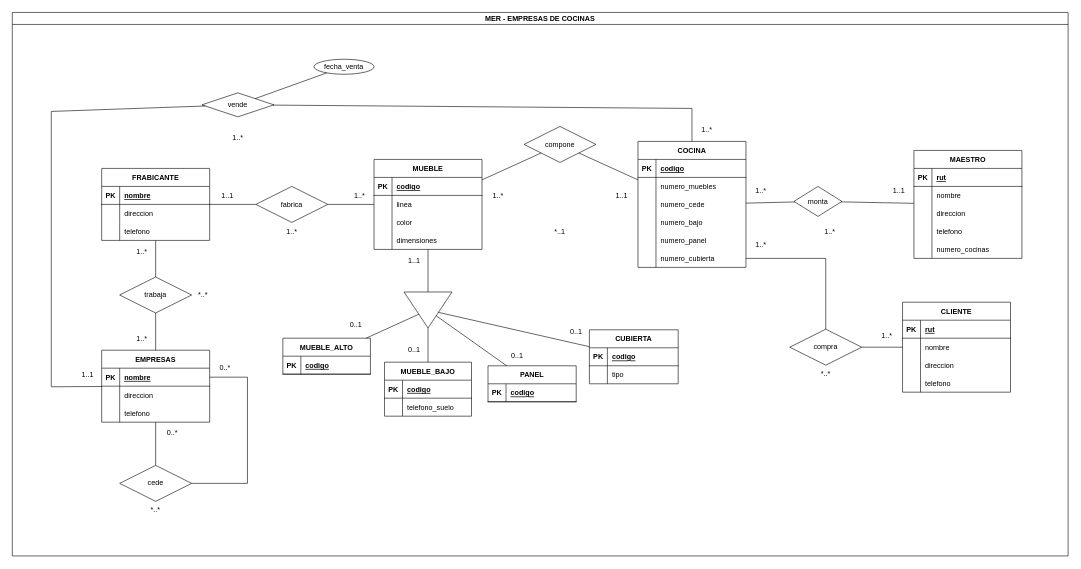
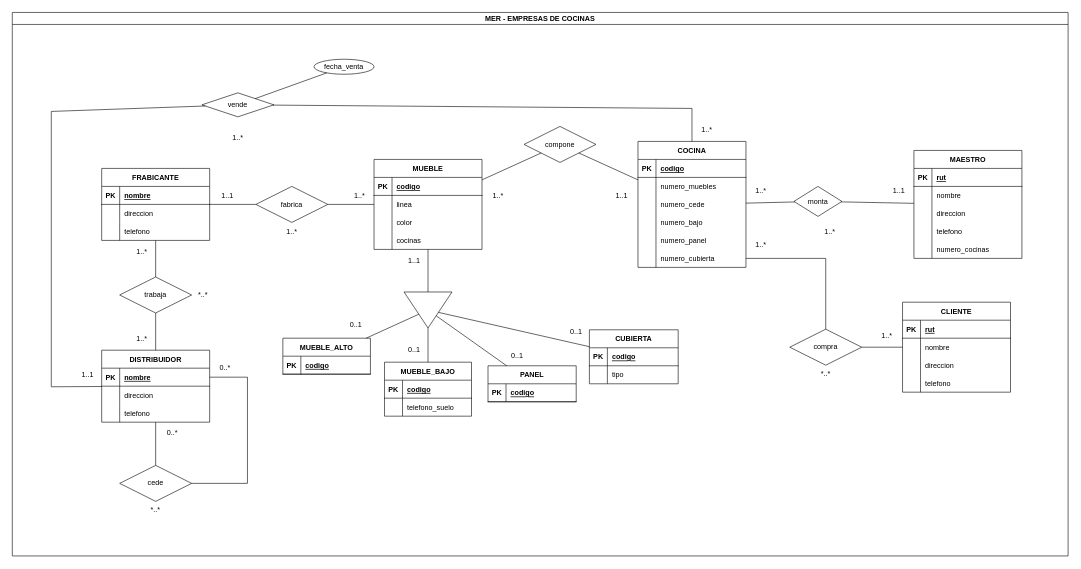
- <mxCell id="76" value="*..1" style="text;html=1;strokeColor=none;fillColor=none;align=center;verticalAlign=middle;whiteSpace=wrap;rounded=0;" vertex="1" parent="2"><mxGeometry x="883" y="350" width="60" height="30" as="geometry" /></mxCell>
- <mxCell id="15" value="dimensiones" style="shape=partialRectangle;connectable=0;fillColor=none;top=0;left=0;bottom=0;right=0;align=left;spacingLeft=6;overflow=hidden;" vertex="1" parent="13"><mxGeometry x="30" width="150" height="30" as="geometry"><mxRectangle width="150" height="30" as="alternateBounds" /></mxGeometry></mxCell>
+ <mxCell id="15" value="cocinas" style="shape=partialRectangle;connectable=0;fillColor=none;top=0;left=0;bottom=0;right=0;align=left;spacingLeft=6;overflow=hidden;" vertex="1" parent="13"><mxGeometry x="30" width="150" height="30" as="geometry"><mxRectangle width="150" height="30" as="alternateBounds" /></mxGeometry></mxCell>
- <mxCell id="32" value="EMPRESAS" style="shape=table;startSize=30;container=1;collapsible=1;childLayout=tableLayout;fixedRows=1;rowLines=0;fontStyle=1;align=center;resizeLast=1;" vertex="1" parent="2"><mxGeometry x="149" y="563" width="180" height="120" as="geometry" /></mxCell>
+ <mxCell id="32" value="DISTRIBUIDOR" style="shape=table;startSize=30;container=1;collapsible=1;childLayout=tableLayout;fixedRows=1;rowLines=0;fontStyle=1;align=center;resizeLast=1;" vertex="1" parent="2"><mxGeometry x="149" y="563" width="180" height="120" as="geometry" /></mxCell>
